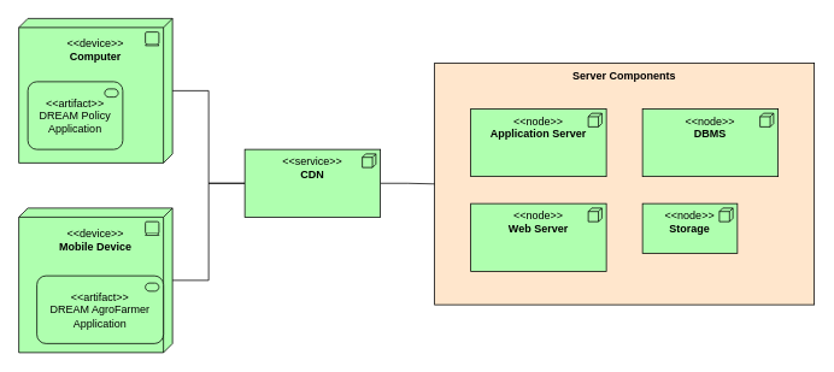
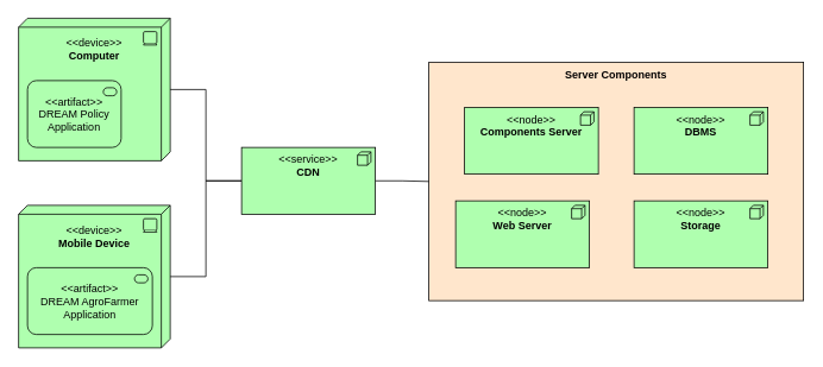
- <mxCell id="4" value="&lt;div&gt;&amp;lt;&amp;lt;node&amp;gt;&amp;gt; &lt;br&gt;&lt;/div&gt;&lt;div&gt;&lt;b&gt;Application Server&lt;/b&gt;&lt;/div&gt;" style="html=1;outlineConnect=0;whiteSpace=wrap;fillColor=#AFFFAF;shape=mxgraph.archimate3.application;appType=node;archiType=square;verticalAlign=top;" vertex="1" parent="1"><mxGeometry x="520" y="120" width="150" height="75" as="geometry" /></mxCell>
+ <mxCell id="4" value="&lt;div&gt;&amp;lt;&amp;lt;node&amp;gt;&amp;gt; &lt;br&gt;&lt;/div&gt;&lt;div&gt;&lt;b&gt;Components Server&lt;/b&gt;&lt;/div&gt;" style="html=1;outlineConnect=0;whiteSpace=wrap;fillColor=#AFFFAF;shape=mxgraph.archimate3.application;appType=node;archiType=square;verticalAlign=top;" vertex="1" parent="1"><mxGeometry x="520" y="120" width="150" height="75" as="geometry" /></mxCell>
- <mxCell id="6" value="&lt;div&gt;&amp;lt;&amp;lt;node&amp;gt;&amp;gt;&lt;/div&gt;&lt;div&gt;&lt;b&gt;Storage&lt;/b&gt;&lt;br&gt;&lt;/div&gt;" style="html=1;outlineConnect=0;whiteSpace=wrap;fillColor=#AFFFAF;shape=mxgraph.archimate3.application;appType=node;archiType=square;verticalAlign=top;" vertex="1" parent="1"><mxGeometry x="710" y="225" width="105" height="55" as="geometry" /></mxCell>
+ <mxCell id="6" value="&lt;div&gt;&amp;lt;&amp;lt;node&amp;gt;&amp;gt;&lt;/div&gt;&lt;div&gt;&lt;b&gt;Storage&lt;/b&gt;&lt;br&gt;&lt;/div&gt;" style="html=1;outlineConnect=0;whiteSpace=wrap;fillColor=#AFFFAF;shape=mxgraph.archimate3.application;appType=node;archiType=square;verticalAlign=top;" vertex="1" parent="1"><mxGeometry x="710" y="225" width="150" height="75" as="geometry" /></mxCell>
- <mxCell id="14" value="&lt;div&gt;&amp;lt;&amp;lt;node&amp;gt;&amp;gt;&lt;/div&gt;&lt;div&gt;&lt;b&gt;Web Server&lt;/b&gt;&lt;br&gt;&lt;/div&gt;" style="html=1;outlineConnect=0;whiteSpace=wrap;fillColor=#AFFFAF;shape=mxgraph.archimate3.application;appType=node;archiType=square;verticalAlign=top;" vertex="1" parent="1"><mxGeometry x="520" y="225" width="150" height="75" as="geometry" /></mxCell>
+ <mxCell id="14" value="&lt;div&gt;&amp;lt;&amp;lt;node&amp;gt;&amp;gt;&lt;/div&gt;&lt;div&gt;&lt;b&gt;Web Server&lt;/b&gt;&lt;br&gt;&lt;/div&gt;" style="html=1;outlineConnect=0;whiteSpace=wrap;fillColor=#AFFFAF;shape=mxgraph.archimate3.application;appType=node;archiType=square;verticalAlign=top;" vertex="1" parent="1"><mxGeometry x="510" y="225" width="150" height="75" as="geometry" /></mxCell>
- <mxCell id="9" value="&lt;div&gt;&amp;lt;&amp;lt;artifact&amp;gt;&amp;gt;&lt;/div&gt;&lt;div&gt;DREAM AgroFarmer Application&lt;br&gt;&lt;/div&gt;" style="html=1;outlineConnect=0;whiteSpace=wrap;fillColor=#AFFFAF;shape=mxgraph.archimate3.application;appType=serv;archiType=rounded" vertex="1" parent="1"><mxGeometry x="40" y="305" width="140" height="75" as="geometry" /></mxCell>
+ <mxCell id="9" value="&lt;div&gt;&amp;lt;&amp;lt;artifact&amp;gt;&amp;gt;&lt;/div&gt;&lt;div&gt;DREAM AgroFarmer Application&lt;br&gt;&lt;/div&gt;" style="html=1;outlineConnect=0;whiteSpace=wrap;fillColor=#AFFFAF;shape=mxgraph.archimate3.application;appType=serv;archiType=rounded" vertex="1" parent="1"><mxGeometry x="30" y="300" width="140" height="75" as="geometry" /></mxCell>
